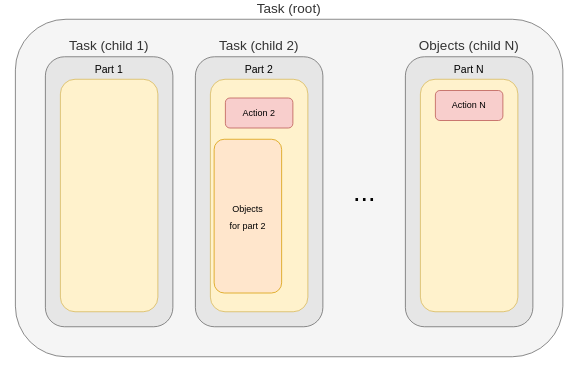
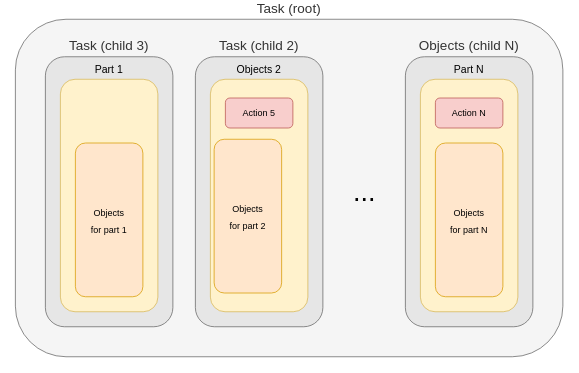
- <mxCell id="3" value="Task (child 1)" style="rounded=1;whiteSpace=wrap;html=1;fontSize=18;labelPosition=center;verticalLabelPosition=top;align=center;verticalAlign=bottom;strokeColor=#666666;fontColor=#333333;fillColor=#E6E6E6;" parent="1" vertex="1"><mxGeometry x="60" y="70" width="170" height="360" as="geometry" /></mxCell>
+ <mxCell id="3" value="Task (child 3)" style="rounded=1;whiteSpace=wrap;html=1;fontSize=18;labelPosition=center;verticalLabelPosition=top;align=center;verticalAlign=bottom;strokeColor=#666666;fontColor=#333333;fillColor=#E6E6E6;" parent="1" vertex="1"><mxGeometry x="60" y="70" width="170" height="360" as="geometry" /></mxCell>
- <mxCell id="7" value="&lt;font style=&quot;font-size: 14px&quot;&gt;Part 2&lt;/font&gt;" style="rounded=1;whiteSpace=wrap;html=1;fontSize=18;labelPosition=center;verticalLabelPosition=top;align=center;verticalAlign=bottom;fillColor=#fff2cc;strokeColor=#d6b656;" parent="1" vertex="1"><mxGeometry x="280" y="100" width="130" height="310" as="geometry" /></mxCell>
+ <mxCell id="7" value="&lt;font style=&quot;font-size: 14px&quot;&gt;Objects 2&lt;/font&gt;" style="rounded=1;whiteSpace=wrap;html=1;fontSize=18;labelPosition=center;verticalLabelPosition=top;align=center;verticalAlign=bottom;fillColor=#fff2cc;strokeColor=#d6b656;" parent="1" vertex="1"><mxGeometry x="280" y="100" width="130" height="310" as="geometry" /></mxCell>
- <mxCell id="14" value="Action N" style="rounded=1;whiteSpace=wrap;html=1;fillColor=#f8cecc;strokeColor=#b85450;" parent="1" vertex="1"><mxGeometry x="580" y="115" width="90" height="40" as="geometry" /></mxCell>
+ <mxCell id="14" value="Action N" style="rounded=1;whiteSpace=wrap;html=1;fillColor=#f8cecc;strokeColor=#b85450;" parent="1" vertex="1"><mxGeometry x="580" y="125" width="90" height="40" as="geometry" /></mxCell>
- <mxCell id="9" value="Action 2" style="rounded=1;whiteSpace=wrap;html=1;fillColor=#f8cecc;strokeColor=#b85450;" parent="1" vertex="1"><mxGeometry x="300" y="125" width="90" height="40" as="geometry" /></mxCell>
+ <mxCell id="9" value="Action 5" style="rounded=1;whiteSpace=wrap;html=1;fillColor=#f8cecc;strokeColor=#b85450;" parent="1" vertex="1"><mxGeometry x="300" y="125" width="90" height="40" as="geometry" /></mxCell>
+ <mxCell id="5" value="&lt;span style=&quot;font-size: 12px&quot;&gt;Objects&lt;br&gt;for part 1&lt;/span&gt;" style="rounded=1;whiteSpace=wrap;html=1;fontSize=18;labelPosition=center;verticalLabelPosition=middle;align=center;verticalAlign=middle;fillColor=#ffe6cc;strokeColor=#d79b00;" parent="1" vertex="1"><mxGeometry x="100" y="185" width="90" height="205" as="geometry" /></mxCell>
+ <mxCell id="13" value="&lt;span style=&quot;font-size: 12px&quot;&gt;Objects&lt;br&gt;for part N&lt;/span&gt;" style="rounded=1;whiteSpace=wrap;html=1;fontSize=18;labelPosition=center;verticalLabelPosition=middle;align=center;verticalAlign=middle;fillColor=#ffe6cc;strokeColor=#d79b00;" parent="1" vertex="1"><mxGeometry x="580" y="185" width="90" height="205" as="geometry" /></mxCell>
